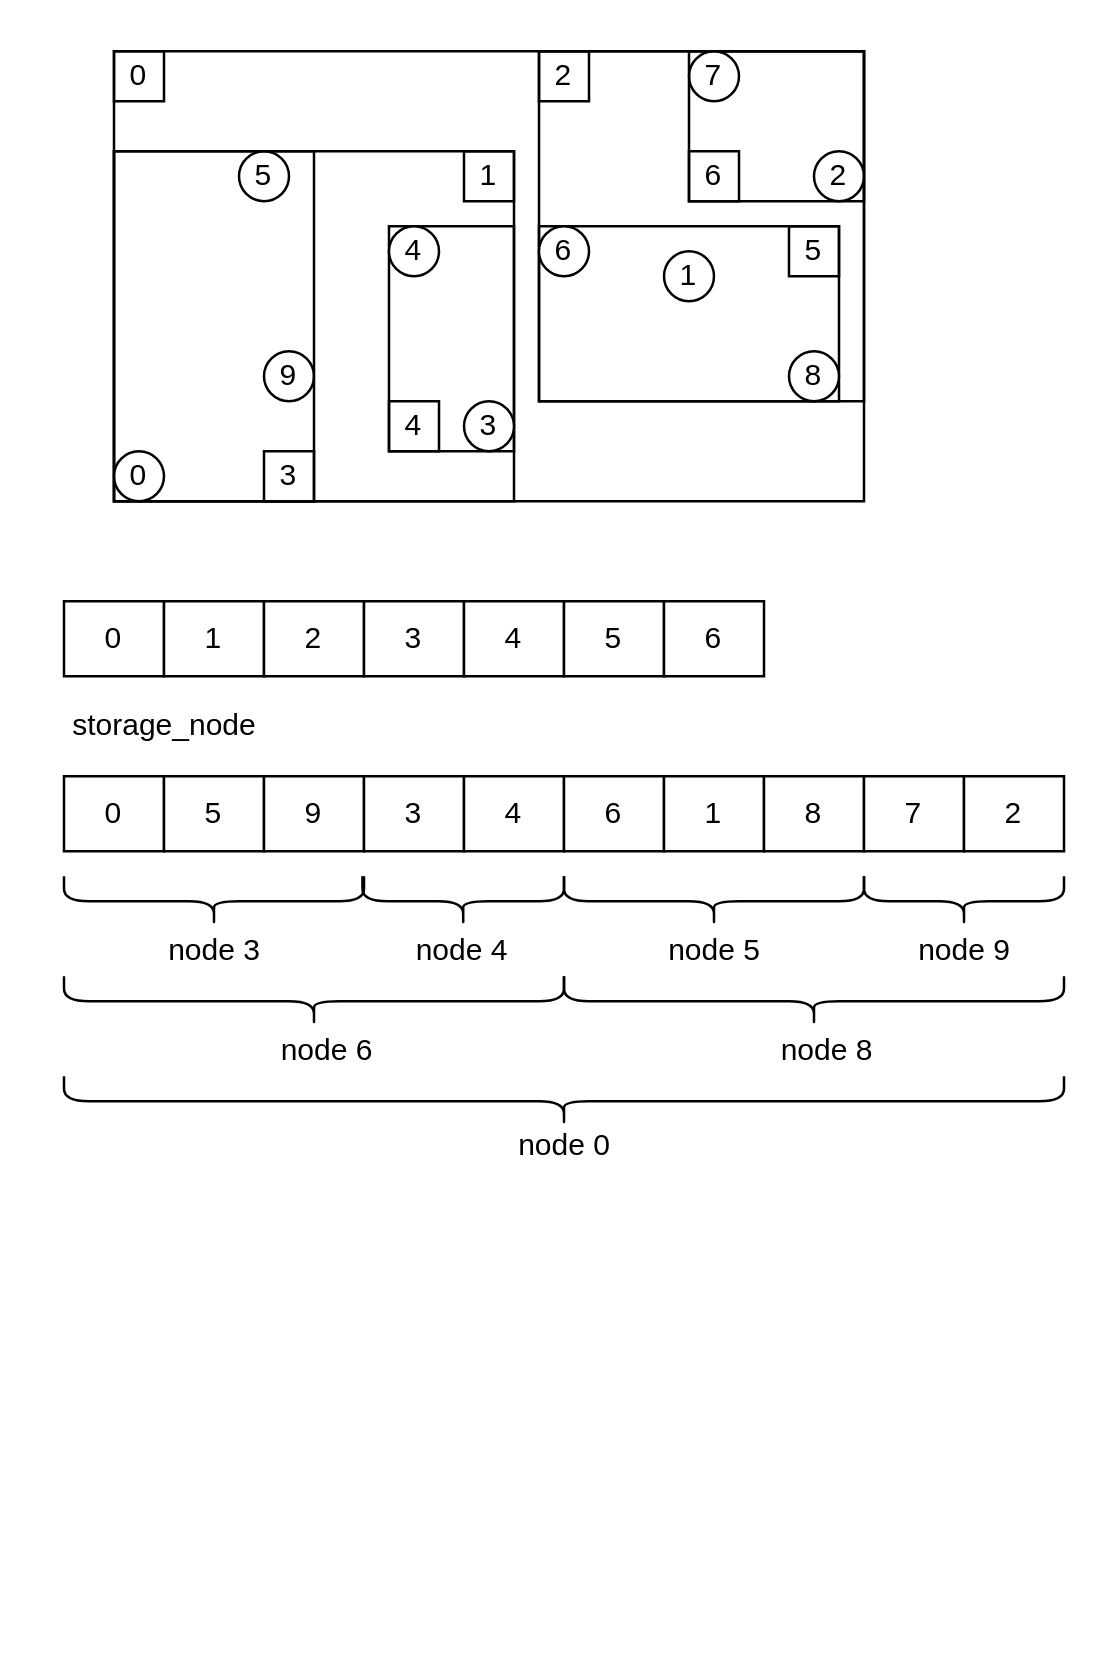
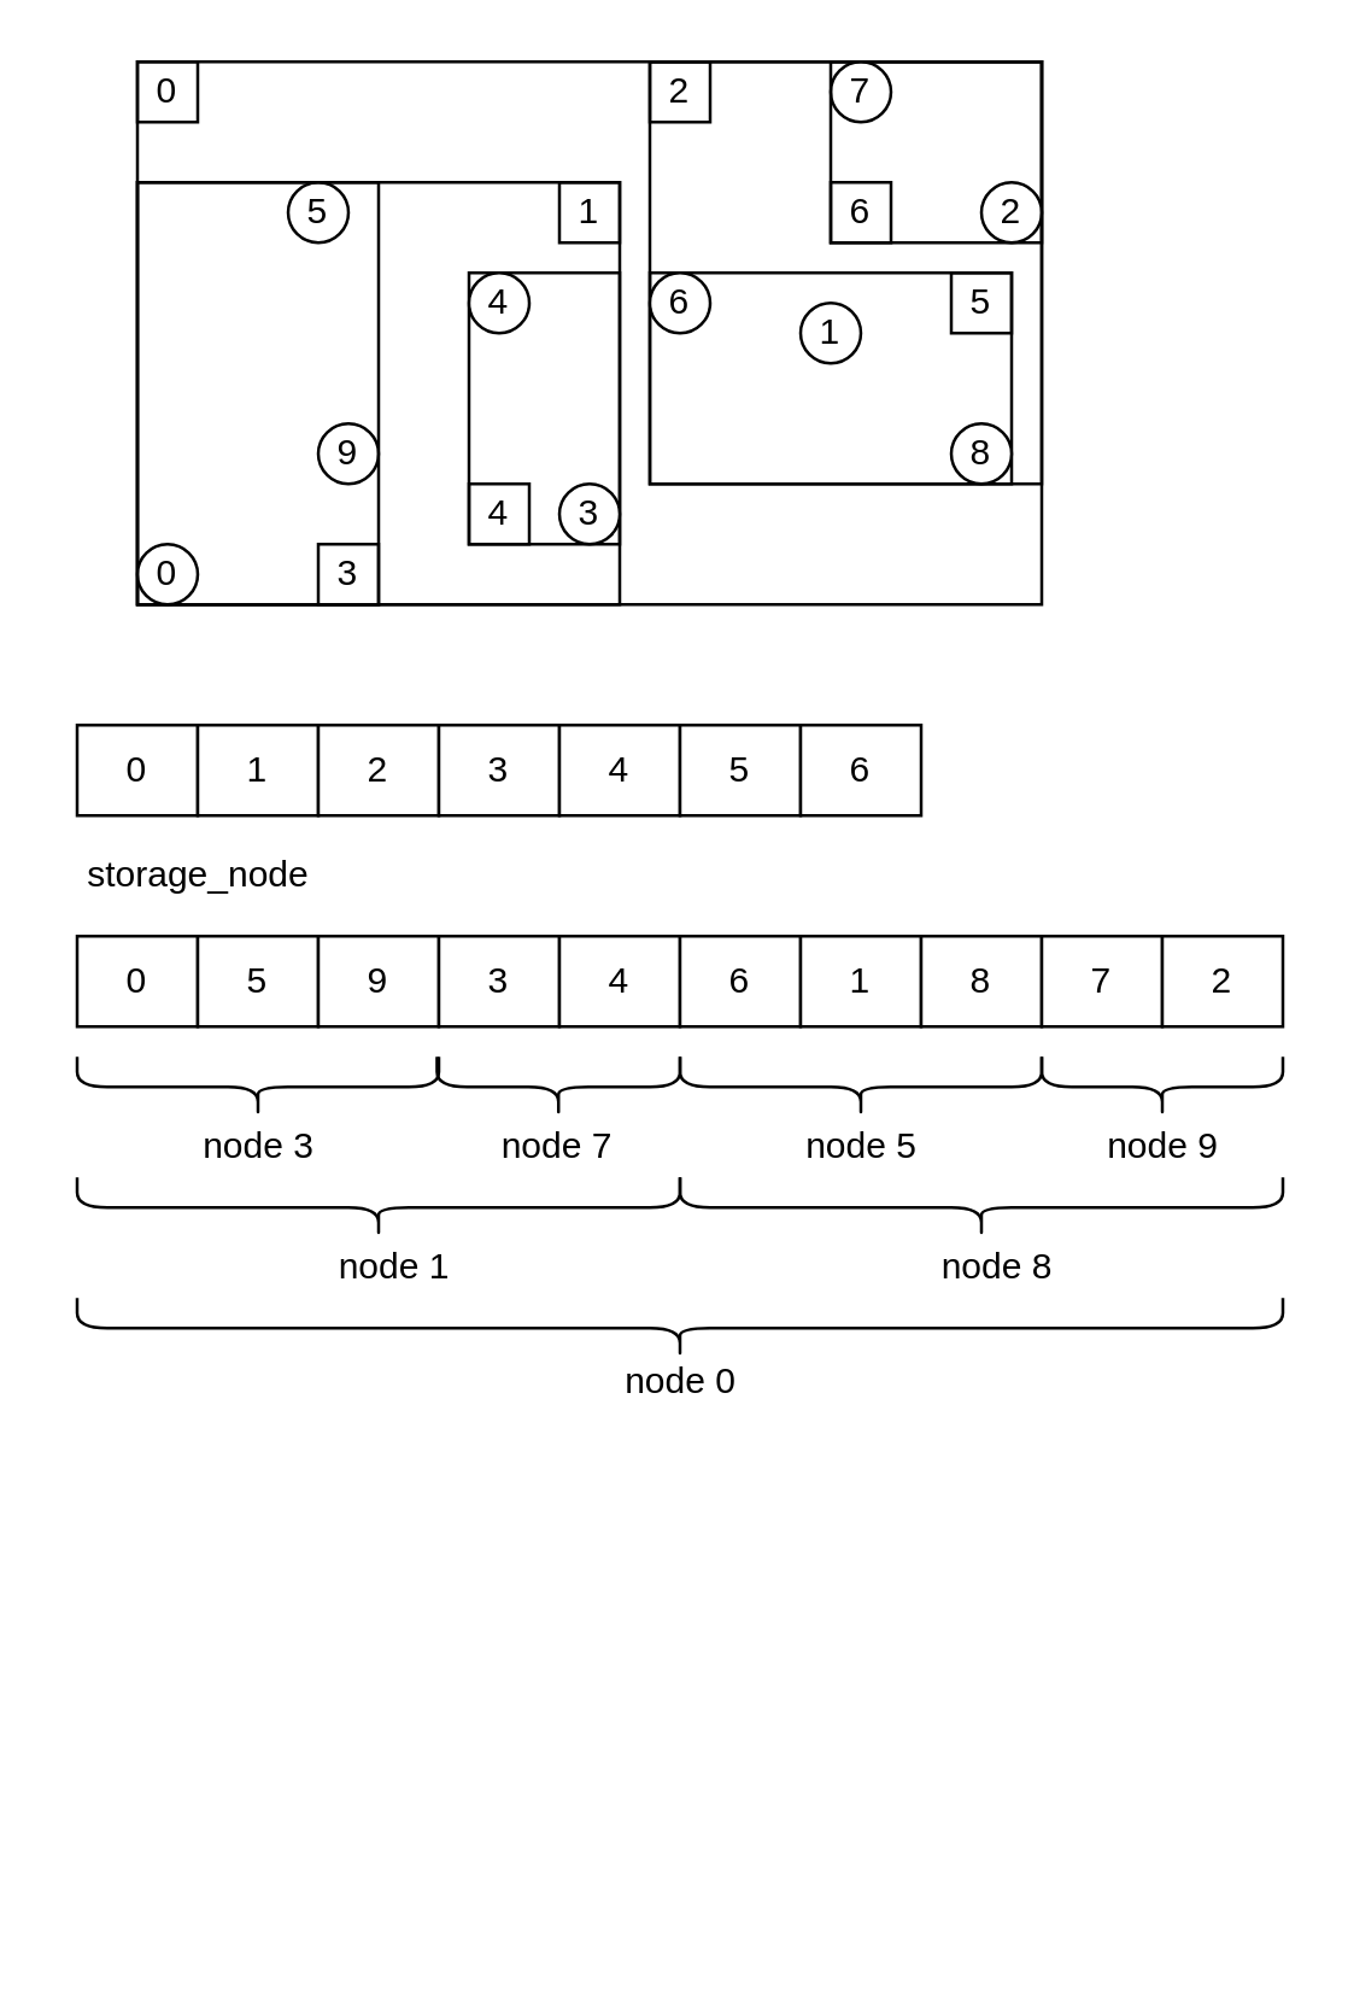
- <mxCell id="45" value="node 4" style="text;html=1;align=center;verticalAlign=middle;resizable=0;points=[];autosize=1;" vertex="1" parent="1"><mxGeometry x="159" y="370" width="50" height="20" as="geometry" /></mxCell>
+ <mxCell id="45" value="node 7" style="text;html=1;align=center;verticalAlign=middle;resizable=0;points=[];autosize=1;" vertex="1" parent="1"><mxGeometry x="159" y="370" width="50" height="20" as="geometry" /></mxCell>
- <mxCell id="54" value="node 6" style="text;html=1;align=center;verticalAlign=middle;resizable=0;points=[];autosize=1;" vertex="1" parent="1"><mxGeometry x="105" y="410" width="50" height="20" as="geometry" /></mxCell>
+ <mxCell id="54" value="node 1" style="text;html=1;align=center;verticalAlign=middle;resizable=0;points=[];autosize=1;" vertex="1" parent="1"><mxGeometry x="105" y="410" width="50" height="20" as="geometry" /></mxCell>
